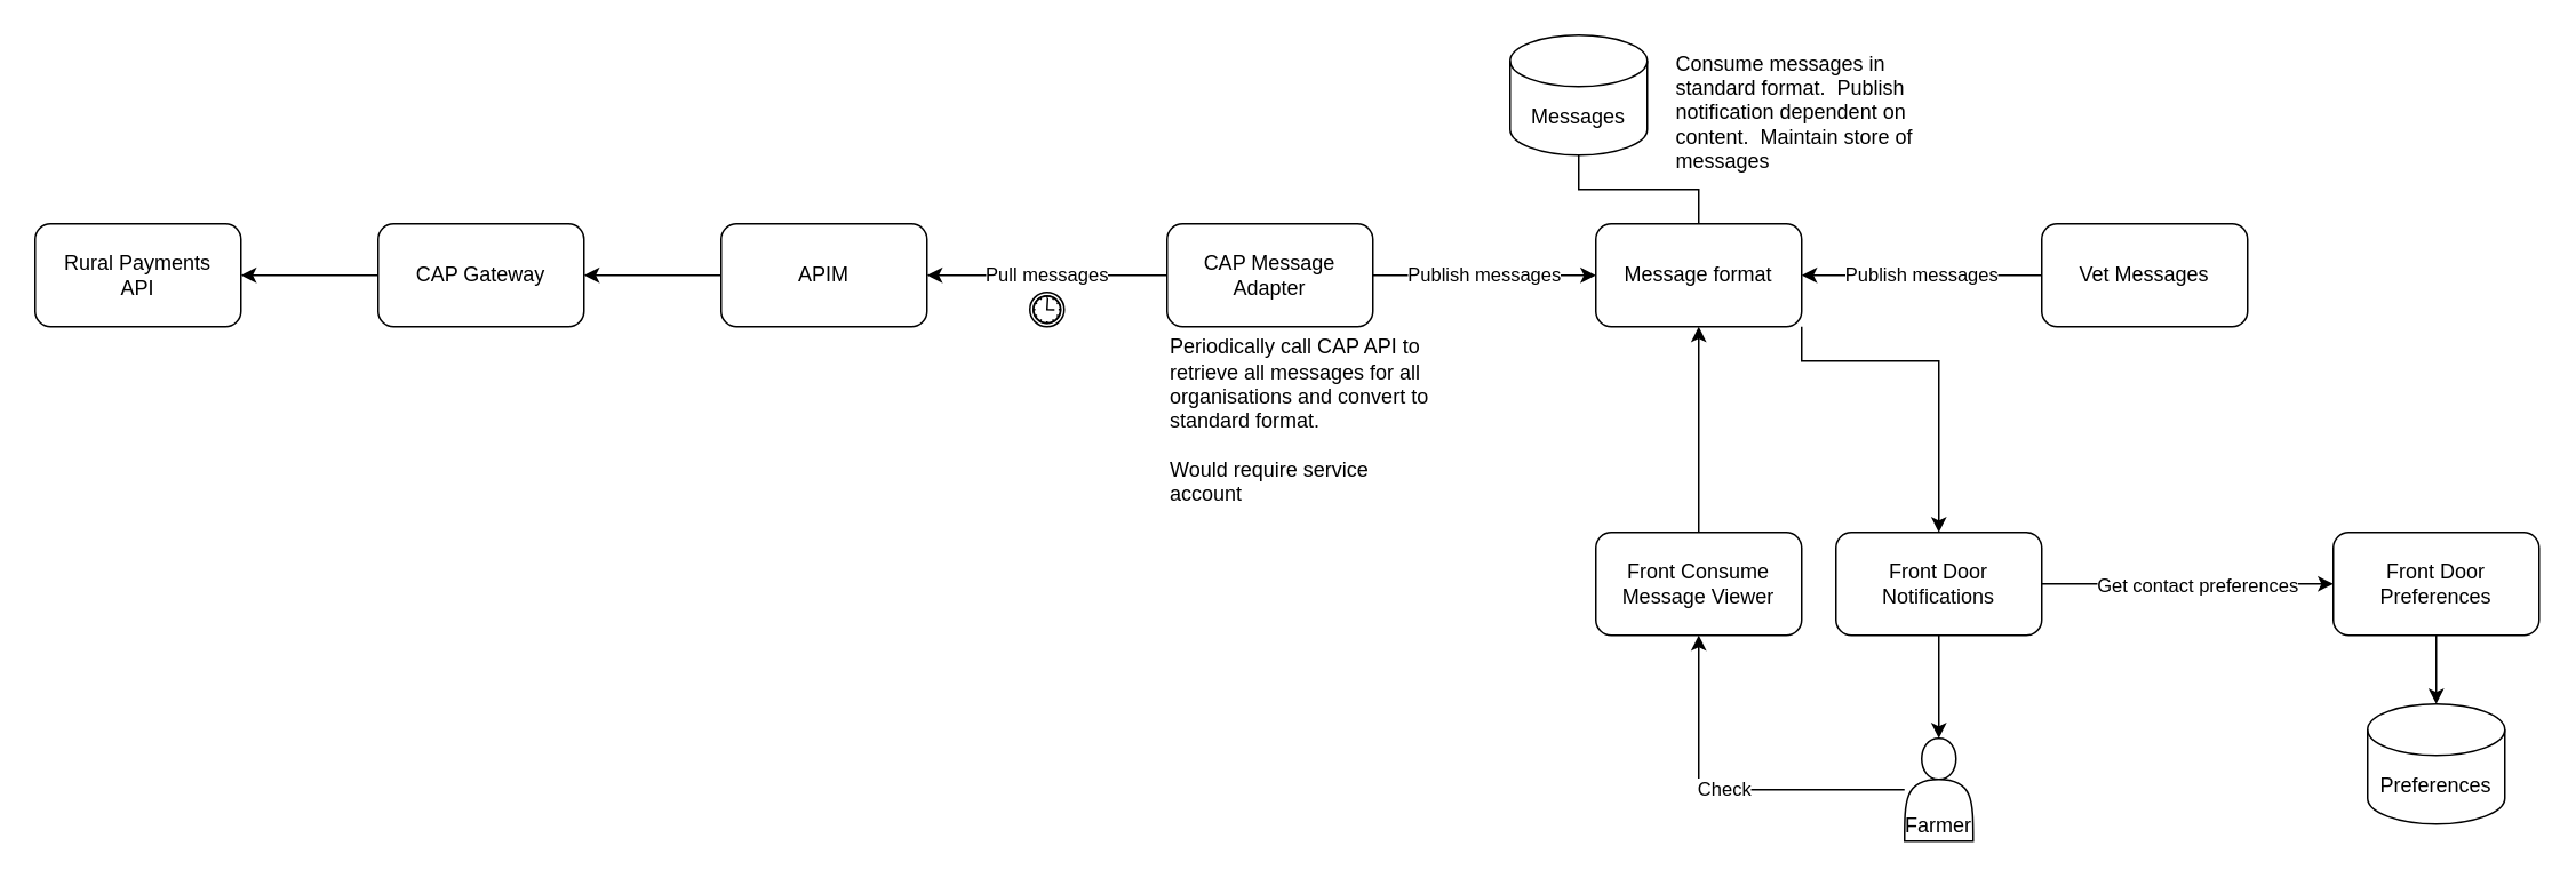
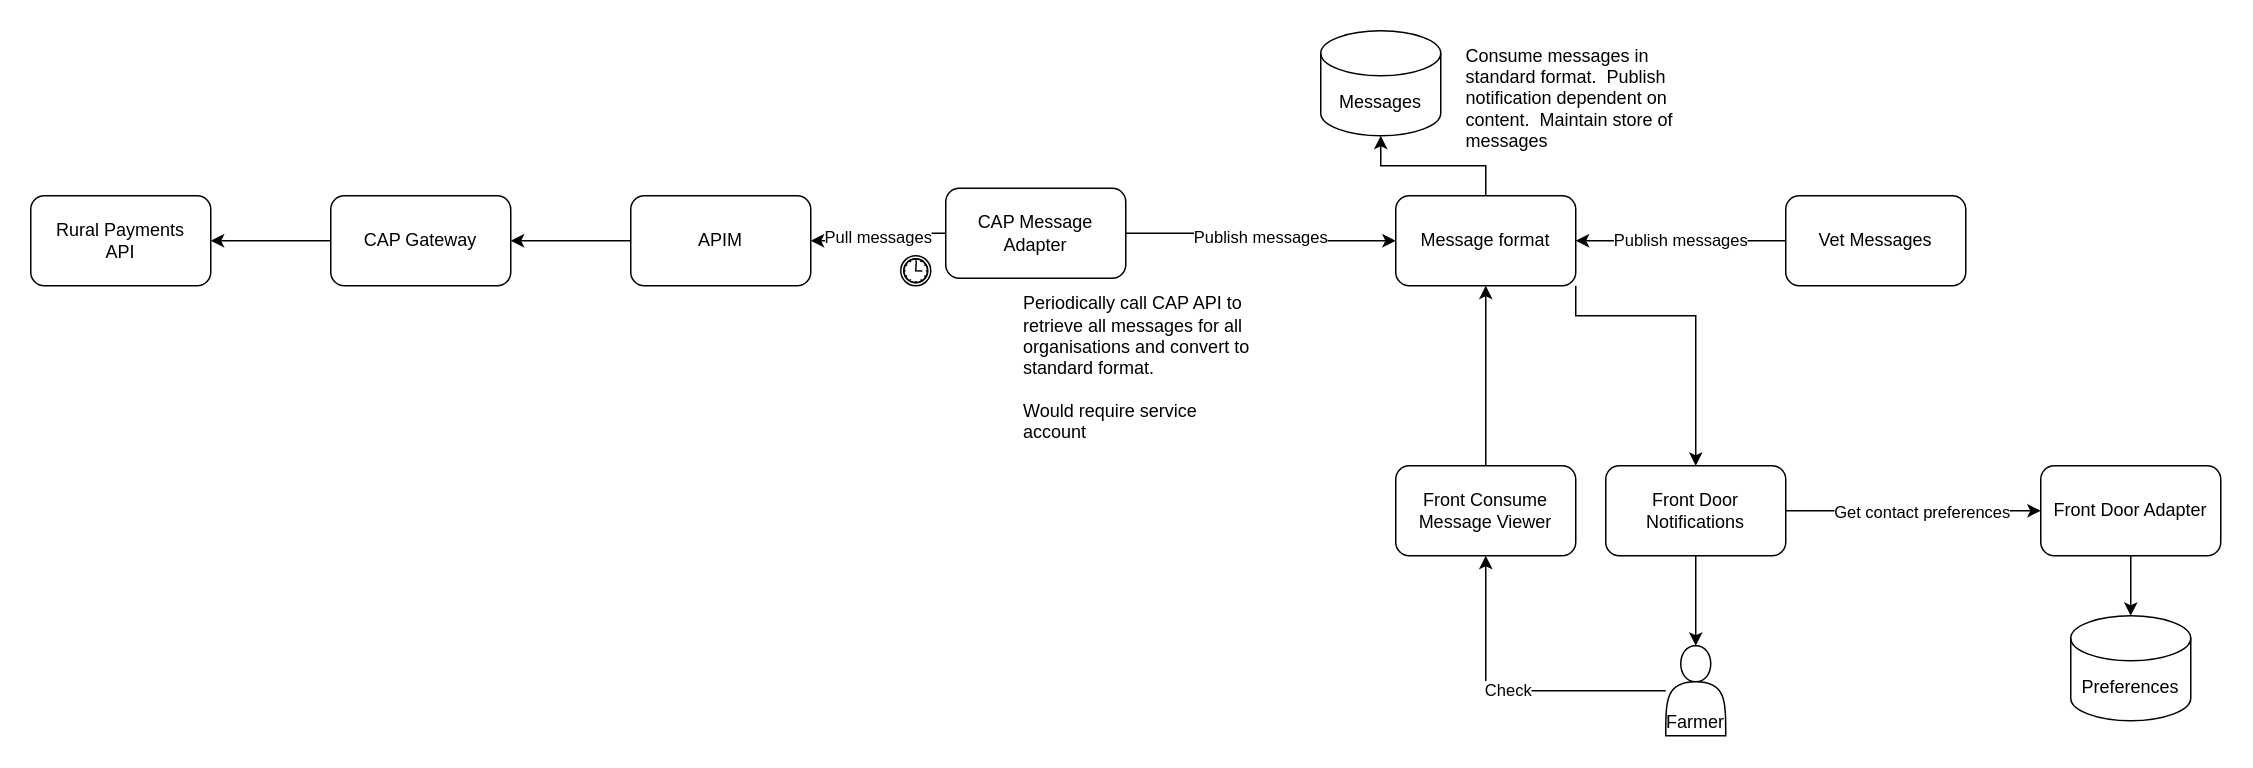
- <mxCell id="18" style="edgeStyle=orthogonalEdgeStyle;rounded=0;orthogonalLoop=1;jettySize=auto;html=1;entryX=0.5;entryY=1;entryDx=0;entryDy=0;entryPerimeter=0;endArrow=none;" edge="1" parent="1" source="14" target="3"><mxGeometry relative="1" as="geometry" /></mxCell>
+ <mxCell id="18" style="edgeStyle=orthogonalEdgeStyle;rounded=0;orthogonalLoop=1;jettySize=auto;html=1;entryX=0.5;entryY=1;entryDx=0;entryDy=0;entryPerimeter=0;" edge="1" parent="1" source="14" target="3"><mxGeometry relative="1" as="geometry" /></mxCell>
- <mxCell id="10" value="CAP Message Adapter" style="rounded=1;whiteSpace=wrap;html=1;" vertex="1" parent="1"><mxGeometry x="680" y="130" width="120" height="60" as="geometry" /></mxCell>
+ <mxCell id="10" value="CAP Message Adapter" style="rounded=1;whiteSpace=wrap;html=1;" vertex="1" parent="1"><mxGeometry x="630" y="125" width="120" height="60" as="geometry" /></mxCell>
- <mxCell id="29" value="Front Door Preferences" style="rounded=1;whiteSpace=wrap;html=1;" vertex="1" parent="1"><mxGeometry x="1360" y="310" width="120" height="60" as="geometry" /></mxCell>
+ <mxCell id="29" value="Front Door Adapter" style="rounded=1;whiteSpace=wrap;html=1;" vertex="1" parent="1"><mxGeometry x="1360" y="310" width="120" height="60" as="geometry" /></mxCell>
